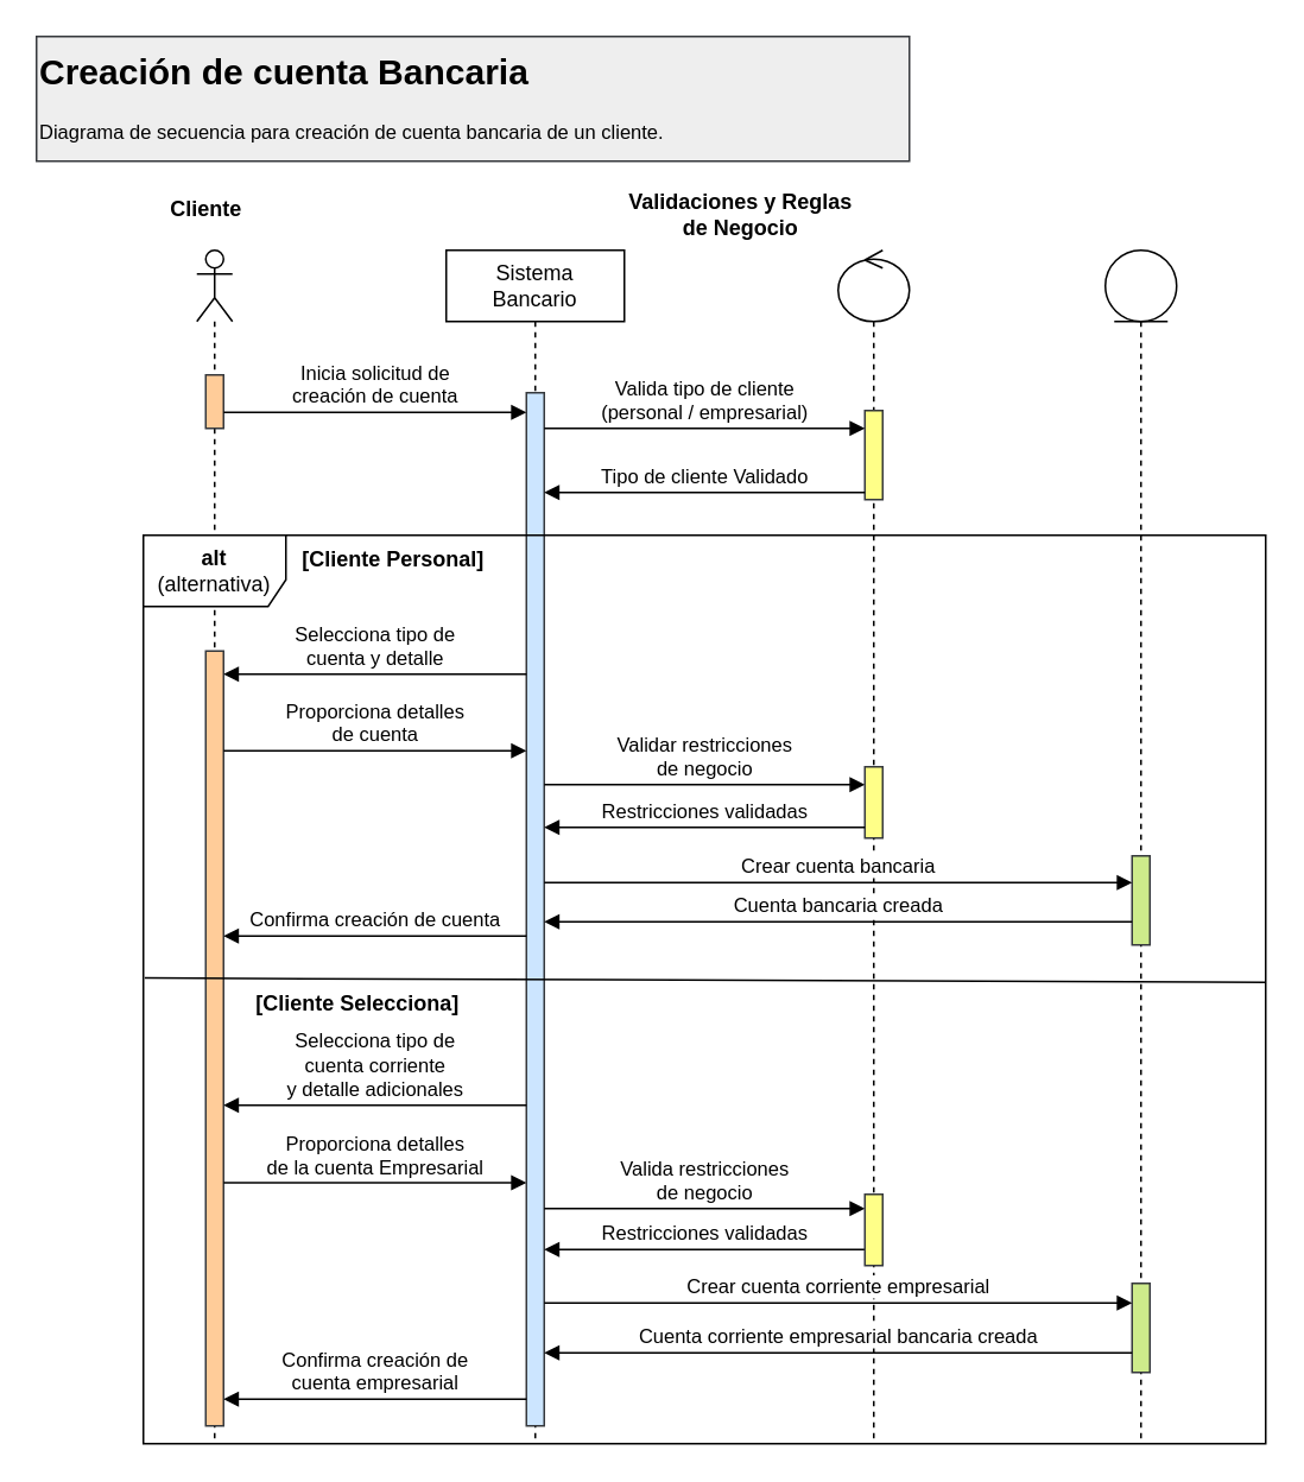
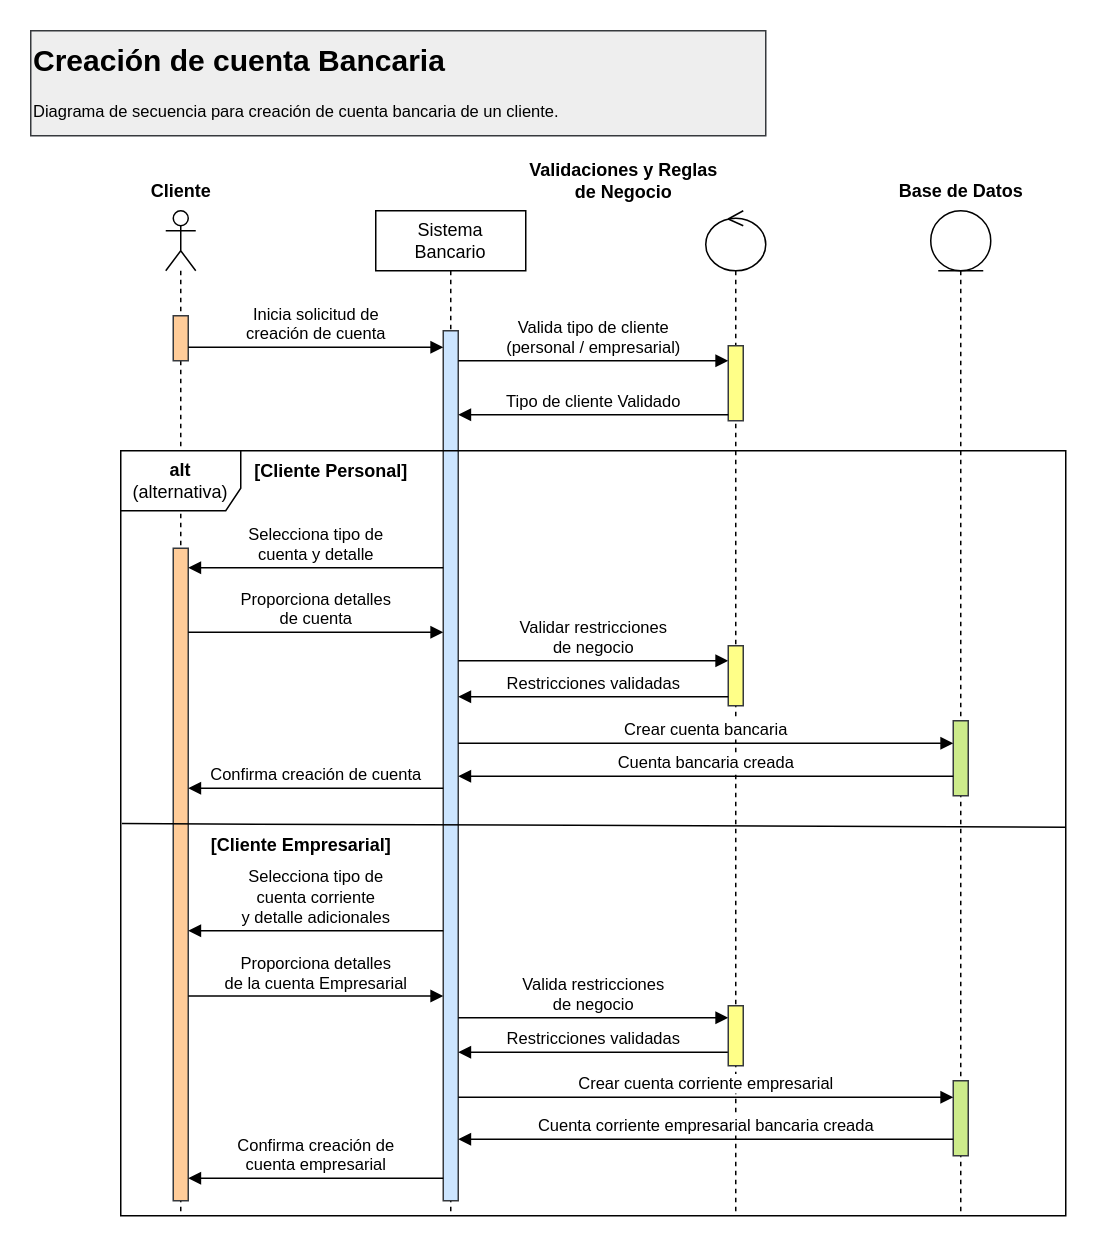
- <mxCell id="8" value="Cliente" style="text;align=center;fontStyle=1;verticalAlign=middle;spacingLeft=3;spacingRight=3;strokeColor=none;rotatable=0;points=[[0,0.5],[1,0.5]];portConstraint=eastwest;html=1;" vertex="1" parent="1"><mxGeometry x="75" y="104" width="80" height="26" as="geometry" /></mxCell>
+ <mxCell id="8" value="Cliente" style="text;align=center;fontStyle=1;verticalAlign=middle;spacingLeft=3;spacingRight=3;strokeColor=none;rotatable=0;points=[[0,0.5],[1,0.5]];portConstraint=eastwest;html=1;" vertex="1" parent="1"><mxGeometry x="80" y="114" width="80" height="26" as="geometry" /></mxCell>
+ <mxCell id="13" value="Base de Datos" style="text;align=center;fontStyle=1;verticalAlign=middle;spacingLeft=3;spacingRight=3;strokeColor=none;rotatable=0;points=[[0,0.5],[1,0.5]];portConstraint=eastwest;html=1;" vertex="1" parent="1"><mxGeometry x="595" y="114" width="90" height="26" as="geometry" /></mxCell>
- <mxCell id="28" value="[Cliente Selecciona]" style="text;align=center;fontStyle=1;verticalAlign=middle;spacingLeft=3;spacingRight=3;strokeColor=none;rotatable=0;points=[[0,0.5],[1,0.5]];portConstraint=eastwest;html=1;" vertex="1" parent="1"><mxGeometry x="130" y="550" width="140" height="26" as="geometry" /></mxCell>
+ <mxCell id="28" value="[Cliente Empresarial]" style="text;align=center;fontStyle=1;verticalAlign=middle;spacingLeft=3;spacingRight=3;strokeColor=none;rotatable=0;points=[[0,0.5],[1,0.5]];portConstraint=eastwest;html=1;" vertex="1" parent="1"><mxGeometry x="130" y="550" width="140" height="26" as="geometry" /></mxCell>
